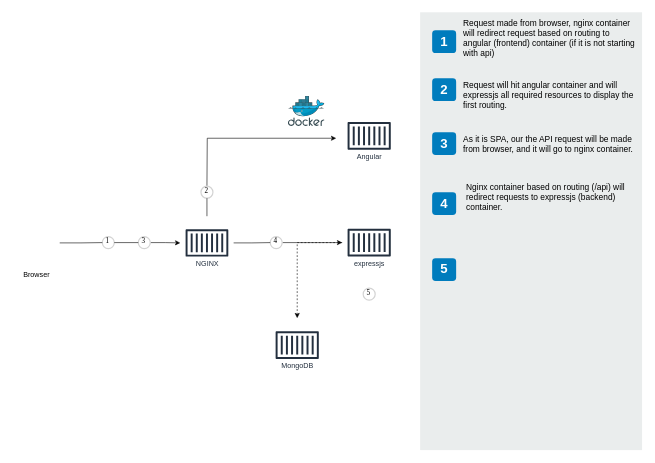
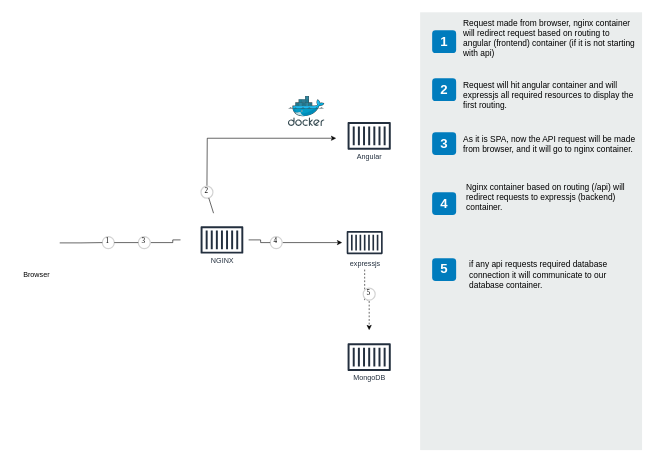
- <mxCell id="16" value="As it is SPA, our the API request will be made from browser, and it will go to nginx container." style="text;html=1;align=left;verticalAlign=top;spacingTop=-4;fontSize=14;labelBackgroundColor=none;whiteSpace=wrap;" vertex="1" parent="1"><mxGeometry x="770" y="220" width="290" height="68" as="geometry" /></mxCell>
+ <mxCell id="16" value="As it is SPA, now the API request will be made from browser, and it will go to nginx container." style="text;html=1;align=left;verticalAlign=top;spacingTop=-4;fontSize=14;labelBackgroundColor=none;whiteSpace=wrap;" vertex="1" parent="1"><mxGeometry x="770" y="220" width="290" height="68" as="geometry" /></mxCell>
- <mxCell id="21" value="NGINX" style="sketch=0;outlineConnect=0;fontColor=#232F3E;gradientColor=none;strokeColor=#232F3E;fillColor=#ffffff;dashed=0;verticalLabelPosition=bottom;verticalAlign=top;align=center;html=1;fontSize=12;fontStyle=0;aspect=fixed;shape=mxgraph.aws4.resourceIcon;resIcon=mxgraph.aws4.container_1;labelPosition=center;spacingTop=-24;" vertex="1" parent="1"><mxGeometry x="300" y="360" width="89" height="89" as="geometry" /></mxCell>
+ <mxCell id="21" value="NGINX" style="sketch=0;outlineConnect=0;fontColor=#232F3E;gradientColor=none;strokeColor=#232F3E;fillColor=#ffffff;dashed=0;verticalLabelPosition=bottom;verticalAlign=top;align=center;html=1;fontSize=12;fontStyle=0;aspect=fixed;shape=mxgraph.aws4.resourceIcon;resIcon=mxgraph.aws4.container_1;labelPosition=center;spacingTop=-24;" vertex="1" parent="1"><mxGeometry x="325" y="355" width="89" height="89" as="geometry" /></mxCell>
- <mxCell id="23" value="expressjs" style="sketch=0;outlineConnect=0;fontColor=#232F3E;gradientColor=none;strokeColor=#232F3E;fillColor=#ffffff;dashed=0;verticalLabelPosition=bottom;verticalAlign=top;align=center;html=1;fontSize=12;fontStyle=0;aspect=fixed;shape=mxgraph.aws4.resourceIcon;resIcon=mxgraph.aws4.container_1;labelPosition=center;spacingTop=-24;" vertex="1" parent="1"><mxGeometry x="570" y="359" width="90" height="90" as="geometry" /></mxCell>
+ <mxCell id="23" value="expressjs" style="sketch=0;outlineConnect=0;fontColor=#232F3E;gradientColor=none;strokeColor=#232F3E;fillColor=#ffffff;dashed=0;verticalLabelPosition=bottom;verticalAlign=top;align=center;html=1;fontSize=12;fontStyle=0;aspect=fixed;shape=mxgraph.aws4.resourceIcon;resIcon=mxgraph.aws4.container_1;labelPosition=center;spacingTop=-24;" vertex="1" parent="1"><mxGeometry x="570" y="359" width="75" height="90" as="geometry" /></mxCell>
+ <mxCell id="20" value="if any api requests required database connection it will communicate to our database container." style="text;html=1;align=left;verticalAlign=top;spacingTop=-4;fontSize=14;labelBackgroundColor=none;whiteSpace=wrap;" vertex="1" parent="1"><mxGeometry x="780" y="430" width="290" height="68" as="geometry" /></mxCell>
- <mxCell id="25" value="MongoDB" style="sketch=0;outlineConnect=0;fontColor=#232F3E;gradientColor=none;strokeColor=#232F3E;fillColor=#ffffff;dashed=0;verticalLabelPosition=bottom;verticalAlign=top;align=center;html=1;fontSize=12;fontStyle=0;aspect=fixed;shape=mxgraph.aws4.resourceIcon;resIcon=mxgraph.aws4.container_1;labelPosition=center;spacingTop=-24;" vertex="1" parent="1"><mxGeometry x="450" y="530" width="90" height="90" as="geometry" /></mxCell>
+ <mxCell id="25" value="MongoDB" style="sketch=0;outlineConnect=0;fontColor=#232F3E;gradientColor=none;strokeColor=#232F3E;fillColor=#ffffff;dashed=0;verticalLabelPosition=bottom;verticalAlign=top;align=center;html=1;fontSize=12;fontStyle=0;aspect=fixed;shape=mxgraph.aws4.resourceIcon;resIcon=mxgraph.aws4.container_1;labelPosition=center;spacingTop=-24;" vertex="1" parent="1"><mxGeometry x="570" y="550" width="90" height="90" as="geometry" /></mxCell>
